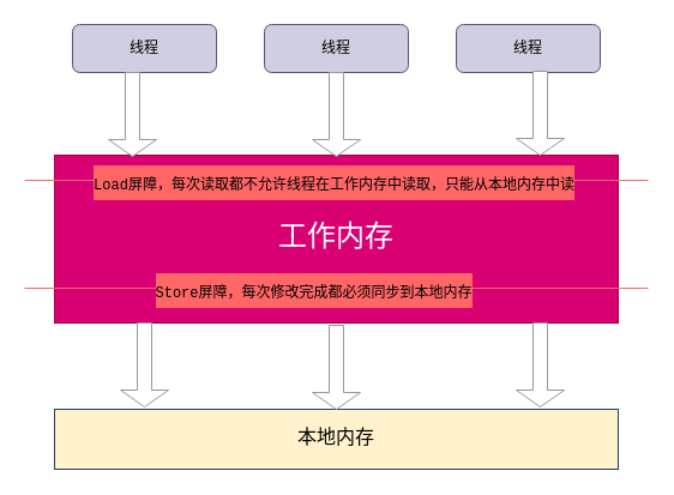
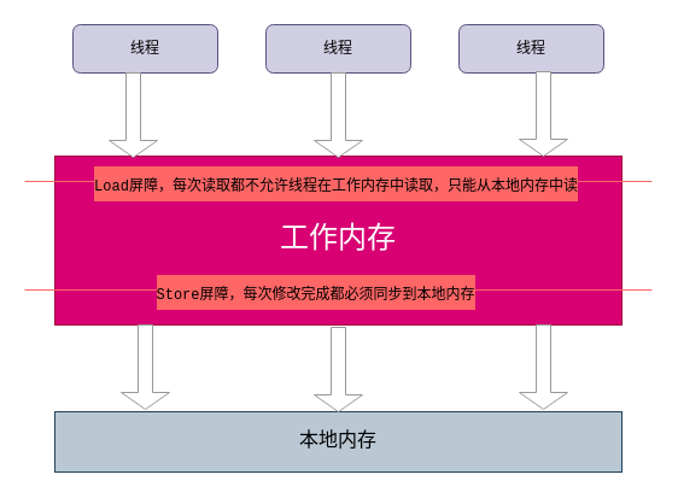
- <mxCell id="6" value="&lt;font face=&quot;Courier New&quot; size=&quot;3&quot;&gt;本地内存&lt;/font&gt;" style="rounded=0;whiteSpace=wrap;html=1;fillColor=#fff2cc;strokeColor=#23445d;" vertex="1" parent="1"><mxGeometry x="45" y="341" width="470" height="50" as="geometry" /></mxCell>
+ <mxCell id="6" value="&lt;font face=&quot;Courier New&quot; size=&quot;3&quot;&gt;本地内存&lt;/font&gt;" style="rounded=0;whiteSpace=wrap;html=1;fillColor=#bac8d3;strokeColor=#23445d;" vertex="1" parent="1"><mxGeometry x="45" y="341" width="470" height="50" as="geometry" /></mxCell>
